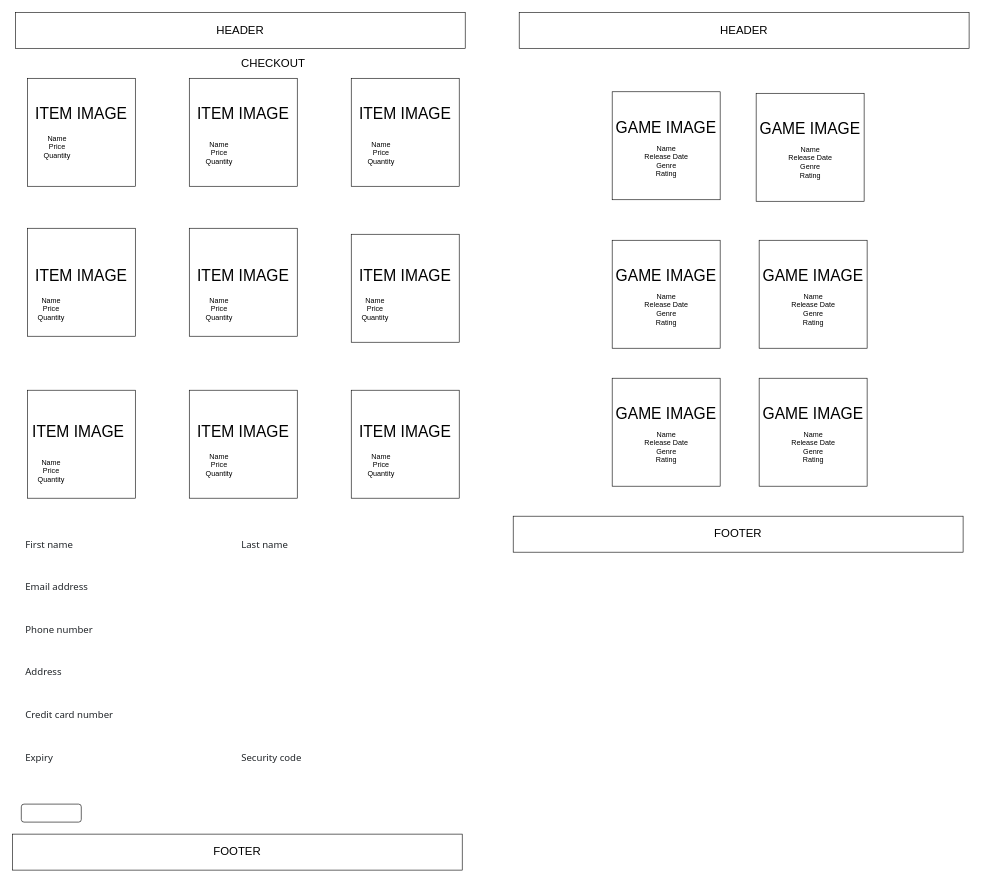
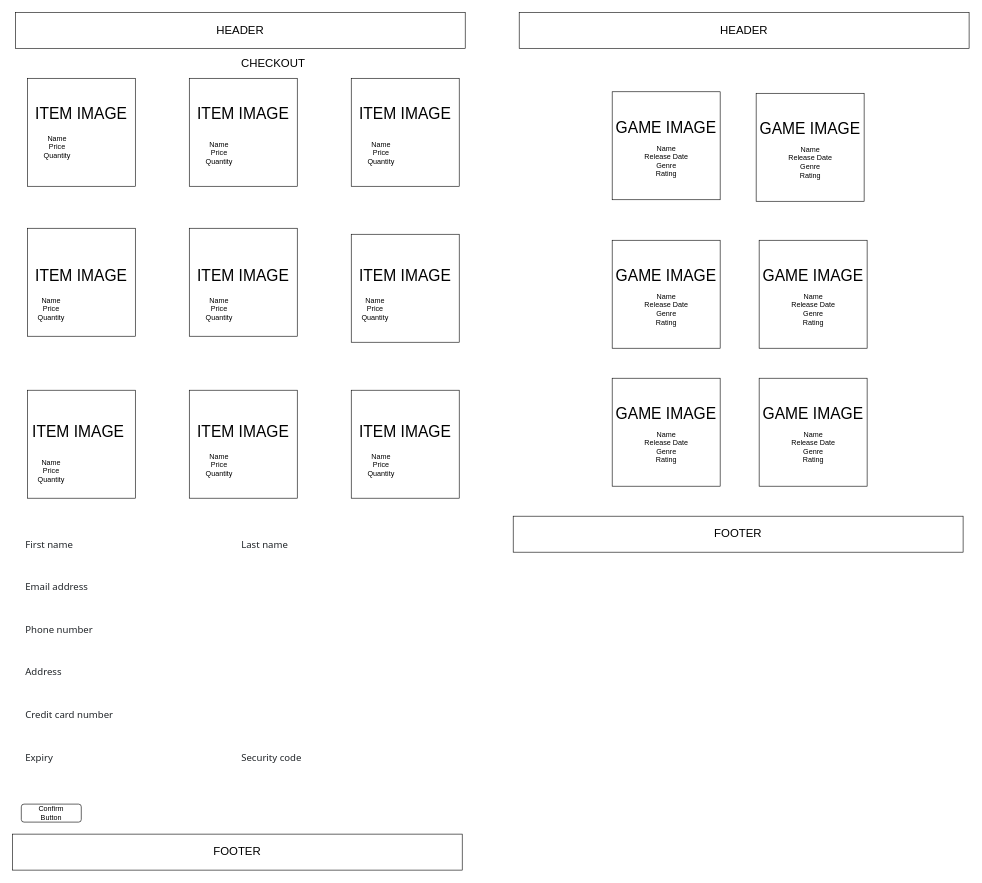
+ <mxCell id="36" value="Confirm Button" style="text;html=1;strokeColor=none;fillColor=none;align=center;verticalAlign=middle;whiteSpace=wrap;rounded=0;" vertex="1" parent="1"><mxGeometry x="55" y="1340" width="60" height="30" as="geometry" /></mxCell>
